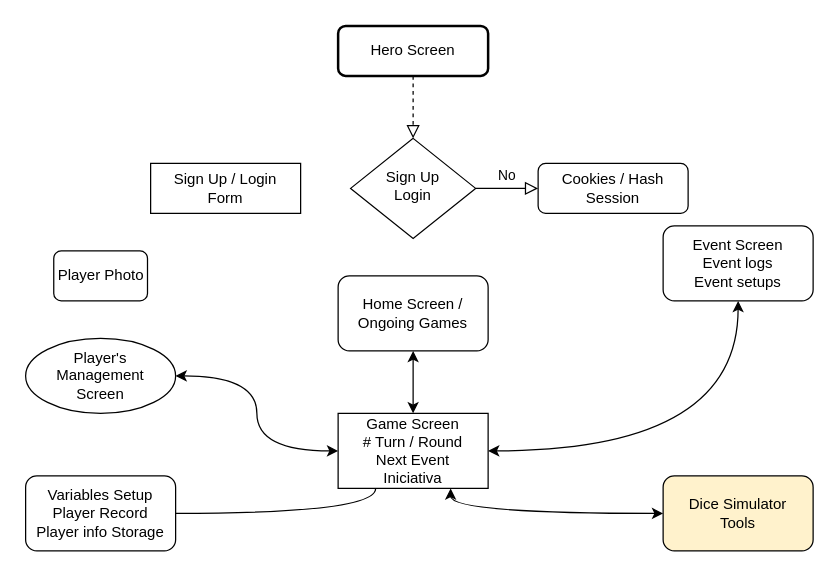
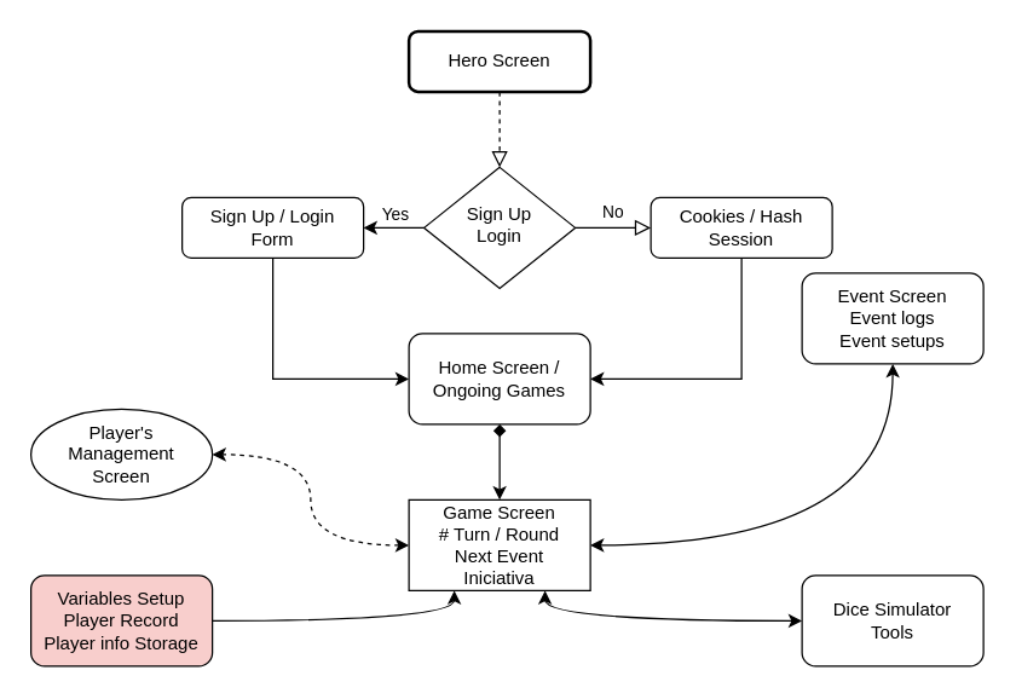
- <mxCell id="11" value="Sign Up / Login&lt;br&gt;Form" style="whiteSpace=wrap;html=1;fontSize=12;glass=0;strokeWidth=1;shadow=0;rounded=0;" parent="1" vertex="1"><mxGeometry x="120" y="130" width="120" height="40" as="geometry" /></mxCell>
+ <mxCell id="11" value="Sign Up / Login&lt;br&gt;Form" style="rounded=1;whiteSpace=wrap;html=1;fontSize=12;glass=0;strokeWidth=1;shadow=0;" parent="1" vertex="1"><mxGeometry x="120" y="130" width="120" height="40" as="geometry" /></mxCell>
+ <mxCell id="5" value="" style="edgeStyle=orthogonalEdgeStyle;rounded=0;orthogonalLoop=1;jettySize=auto;html=1;" parent="1" source="7" target="11" edge="1"><mxGeometry relative="1" as="geometry" /></mxCell>
+ <mxCell id="6" value="Yes" style="edgeLabel;html=1;align=center;verticalAlign=middle;resizable=0;points=[];" parent="5" vertex="1" connectable="0"><mxGeometry x="-0.35" y="1" relative="1" as="geometry"><mxPoint x="-7" y="-11" as="offset" /></mxGeometry></mxCell>
- <mxCell id="23" value="Player Photo" style="whiteSpace=wrap;html=1;rounded=1;" vertex="1" parent="1"><mxGeometry x="42.5" y="200" width="75" height="40" as="geometry" /></mxCell>
+ <mxCell id="10" style="edgeStyle=orthogonalEdgeStyle;rounded=0;orthogonalLoop=1;jettySize=auto;html=1;entryX=0;entryY=0.5;entryDx=0;entryDy=0;exitX=0.5;exitY=1;exitDx=0;exitDy=0;" parent="1" source="11" target="12" edge="1"><mxGeometry relative="1" as="geometry" /></mxCell>
+ <mxCell id="8" style="edgeStyle=orthogonalEdgeStyle;rounded=0;orthogonalLoop=1;jettySize=auto;html=1;entryX=1;entryY=0.5;entryDx=0;entryDy=0;exitX=0.5;exitY=1;exitDx=0;exitDy=0;" parent="1" source="9" target="12" edge="1"><mxGeometry relative="1" as="geometry" /></mxCell>
- <mxCell id="18" value="" style="endArrow=classic;startArrow=classic;html=1;rounded=0;exitX=0.5;exitY=0;exitDx=0;exitDy=0;entryX=0.5;entryY=1;entryDx=0;entryDy=0;" parent="1" source="16" target="12" edge="1"><mxGeometry width="50" height="50" relative="1" as="geometry"><mxPoint x="340" y="360" as="sourcePoint" /><mxPoint x="390" y="310" as="targetPoint" /></mxGeometry></mxCell>
+ <mxCell id="18" value="" style="endArrow=diamond;startArrow=classic;html=1;rounded=0;exitX=0.5;exitY=0;exitDx=0;exitDy=0;entryX=0.5;entryY=1;entryDx=0;entryDy=0;" parent="1" source="16" target="12" edge="1"><mxGeometry width="50" height="50" relative="1" as="geometry"><mxPoint x="340" y="360" as="sourcePoint" /><mxPoint x="390" y="310" as="targetPoint" /></mxGeometry></mxCell>
- <mxCell id="14" value="" style="edgeStyle=orthogonalEdgeStyle;rounded=0;orthogonalLoop=1;jettySize=auto;html=1;curved=1;startArrow=classic;startFill=1;" parent="1" source="16" target="13" edge="1"><mxGeometry relative="1" as="geometry" /></mxCell>
+ <mxCell id="14" value="" style="edgeStyle=orthogonalEdgeStyle;rounded=0;orthogonalLoop=1;jettySize=auto;html=1;curved=1;startArrow=classic;startFill=1;dashed=1;" parent="1" source="16" target="13" edge="1"><mxGeometry relative="1" as="geometry" /></mxCell>
- <mxCell id="21" style="edgeStyle=orthogonalEdgeStyle;rounded=0;orthogonalLoop=1;jettySize=auto;html=1;entryX=0.25;entryY=1;entryDx=0;entryDy=0;curved=1;endArrow=none;" parent="1" source="22" target="16" edge="1"><mxGeometry relative="1" as="geometry" /></mxCell>
+ <mxCell id="21" style="edgeStyle=orthogonalEdgeStyle;rounded=0;orthogonalLoop=1;jettySize=auto;html=1;entryX=0.25;entryY=1;entryDx=0;entryDy=0;curved=1;" parent="1" source="22" target="16" edge="1"><mxGeometry relative="1" as="geometry" /></mxCell>
- <mxCell id="22" value="Variables Setup&lt;br&gt;Player Record&lt;br&gt;Player info Storage" style="rounded=1;whiteSpace=wrap;html=1;" parent="1" vertex="1"><mxGeometry x="20" y="380" width="120" height="60" as="geometry" /></mxCell>
+ <mxCell id="22" value="Variables Setup&lt;br&gt;Player Record&lt;br&gt;Player info Storage" style="rounded=1;whiteSpace=wrap;html=1;fillColor=#f8cecc;" parent="1" vertex="1"><mxGeometry x="20" y="380" width="120" height="60" as="geometry" /></mxCell>
- <mxCell id="19" value="Dice Simulator&lt;br&gt;Tools" style="rounded=1;whiteSpace=wrap;html=1;fillColor=#fff2cc;" parent="1" vertex="1"><mxGeometry x="530" y="380" width="120" height="60" as="geometry" /></mxCell>
+ <mxCell id="19" value="Dice Simulator&lt;br&gt;Tools" style="rounded=1;whiteSpace=wrap;html=1;" parent="1" vertex="1"><mxGeometry x="530" y="380" width="120" height="60" as="geometry" /></mxCell>
